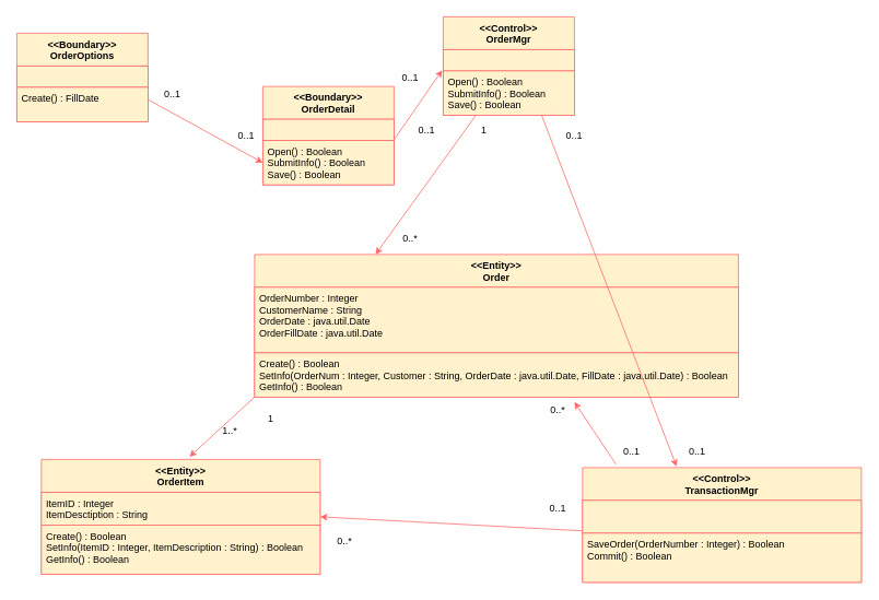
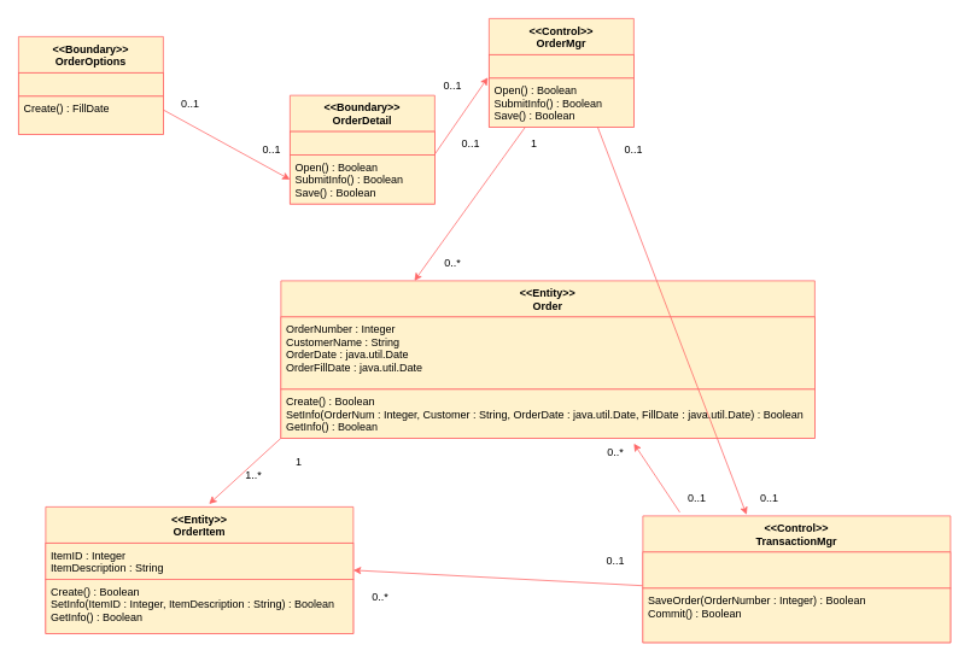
- <mxCell id="24" value="ItemID : Integer&#10;ItemDesctiption : String" style="text;fillColor=#fff2cc;align=left;verticalAlign=top;spacingLeft=4;spacingRight=4;overflow=hidden;rotatable=0;points=[[0,0.5],[1,0.5]];portConstraint=eastwest;strokeColor=#FF6666;" vertex="1" parent="23"><mxGeometry y="40" width="340" height="40" as="geometry" /></mxCell>
+ <mxCell id="24" value="ItemID : Integer&#10;ItemDescription : String" style="text;fillColor=#fff2cc;align=left;verticalAlign=top;spacingLeft=4;spacingRight=4;overflow=hidden;rotatable=0;points=[[0,0.5],[1,0.5]];portConstraint=eastwest;strokeColor=#FF6666;" vertex="1" parent="23"><mxGeometry y="40" width="340" height="40" as="geometry" /></mxCell>
